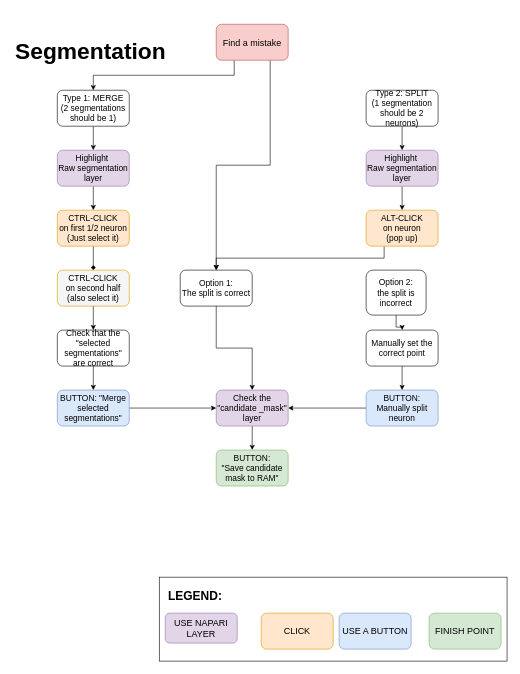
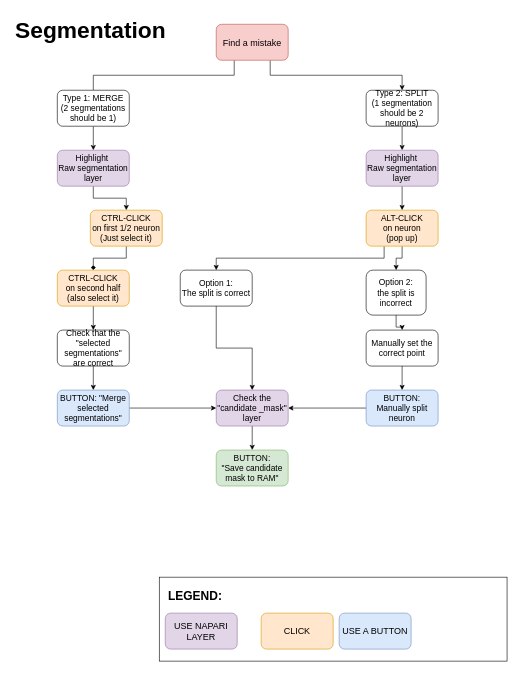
- <mxCell id="41" value="&lt;h1&gt;&lt;font style=&quot;font-size: 38px&quot;&gt;Segmentation&lt;/font&gt;&lt;/h1&gt;" style="text;html=1;strokeColor=none;fillColor=none;spacing=5;spacingTop=-20;whiteSpace=wrap;overflow=hidden;rounded=0;fontSize=14;" parent="1" vertex="1"><mxGeometry x="20" y="55" width="315" height="80" as="geometry" /></mxCell>
+ <mxCell id="41" value="&lt;h1&gt;&lt;font style=&quot;font-size: 38px&quot;&gt;Segmentation&lt;/font&gt;&lt;/h1&gt;" style="text;html=1;strokeColor=none;fillColor=none;spacing=5;spacingTop=-20;whiteSpace=wrap;overflow=hidden;rounded=0;fontSize=14;" parent="1" vertex="1"><mxGeometry x="20" y="20" width="315" height="80" as="geometry" /></mxCell>
- <mxCell id="7" style="edgeStyle=orthogonalEdgeStyle;rounded=0;orthogonalLoop=1;jettySize=auto;html=1;exitX=0.25;exitY=1;exitDx=0;exitDy=0;entryX=0.5;entryY=0;entryDx=0;entryDy=0;fontSize=15;" parent="1" source="9" target="13" edge="1"><mxGeometry relative="1" as="geometry" /></mxCell>
+ <mxCell id="7" style="edgeStyle=orthogonalEdgeStyle;rounded=0;orthogonalLoop=1;jettySize=auto;html=1;exitX=0.25;exitY=1;exitDx=0;exitDy=0;entryX=0.5;entryY=0;entryDx=0;entryDy=0;fontSize=15;endArrow=none;" parent="1" source="9" target="13" edge="1"><mxGeometry relative="1" as="geometry" /></mxCell>
- <mxCell id="8" style="edgeStyle=orthogonalEdgeStyle;rounded=0;orthogonalLoop=1;jettySize=auto;html=1;exitX=0.75;exitY=1;exitDx=0;exitDy=0;fontSize=15;" parent="1" source="9" target="31" edge="1"><mxGeometry relative="1" as="geometry" /></mxCell>
+ <mxCell id="8" style="edgeStyle=orthogonalEdgeStyle;rounded=0;orthogonalLoop=1;jettySize=auto;html=1;exitX=0.75;exitY=1;exitDx=0;exitDy=0;fontSize=15;" parent="1" source="9" target="11" edge="1"><mxGeometry relative="1" as="geometry" /></mxCell>
- <mxCell id="17" value="CTRL-CLICK&lt;br style=&quot;font-size: 14px;&quot;&gt;on first 1/2 neuron&lt;br style=&quot;font-size: 14px;&quot;&gt;(Just select it)" style="rounded=1;whiteSpace=wrap;html=1;fillColor=#ffe6cc;strokeColor=#d79b00;fontSize=14;" parent="1" vertex="1"><mxGeometry x="95" y="350" width="120" height="60" as="geometry" /></mxCell>
+ <mxCell id="17" value="CTRL-CLICK&lt;br style=&quot;font-size: 14px;&quot;&gt;on first 1/2 neuron&lt;br style=&quot;font-size: 14px;&quot;&gt;(Just select it)" style="rounded=1;whiteSpace=wrap;html=1;fillColor=#ffe6cc;strokeColor=#d79b00;fontSize=14;" parent="1" vertex="1"><mxGeometry x="150" y="350" width="120" height="60" as="geometry" /></mxCell>
+ <mxCell id="26" value="" style="edgeStyle=orthogonalEdgeStyle;rounded=0;orthogonalLoop=1;jettySize=auto;html=1;fontSize=14;" parent="1" source="28" target="33" edge="1"><mxGeometry relative="1" as="geometry" /></mxCell>
- <mxCell id="19" value="CTRL-CLICK&lt;br style=&quot;font-size: 14px;&quot;&gt;on second half&lt;br style=&quot;font-size: 14px;&quot;&gt;(also select it)" style="rounded=1;whiteSpace=wrap;html=1;fillColor=#f5f5f5;strokeColor=#d79b00;fontSize=14;" parent="1" vertex="1"><mxGeometry x="95" y="450" width="120" height="60" as="geometry" /></mxCell>
+ <mxCell id="19" value="CTRL-CLICK&lt;br style=&quot;font-size: 14px;&quot;&gt;on second half&lt;br style=&quot;font-size: 14px;&quot;&gt;(also select it)" style="rounded=1;whiteSpace=wrap;html=1;fillColor=#ffe6cc;strokeColor=#d79b00;fontSize=14;" parent="1" vertex="1"><mxGeometry x="95" y="450" width="120" height="60" as="geometry" /></mxCell>
- <mxCell id="29" value="USE NAPARI LAYER" style="rounded=1;whiteSpace=wrap;html=1;fillColor=#e1d5e7;strokeColor=#9673a6;fontSize=15;" parent="1" vertex="1"><mxGeometry x="275" y="1022" width="120" height="50" as="geometry" /></mxCell>
+ <mxCell id="29" value="USE NAPARI LAYER" style="rounded=1;whiteSpace=wrap;html=1;fillColor=#e1d5e7;strokeColor=#9673a6;fontSize=15;" parent="1" vertex="1"><mxGeometry x="275" y="1022" width="120" height="60" as="geometry" /></mxCell>
- <mxCell id="3" value="FINISH POINT" style="rounded=1;whiteSpace=wrap;html=1;fillColor=#d5e8d4;strokeColor=#82b366;fontSize=15;" parent="1" vertex="1"><mxGeometry x="715" y="1022" width="120" height="60" as="geometry" /></mxCell>
